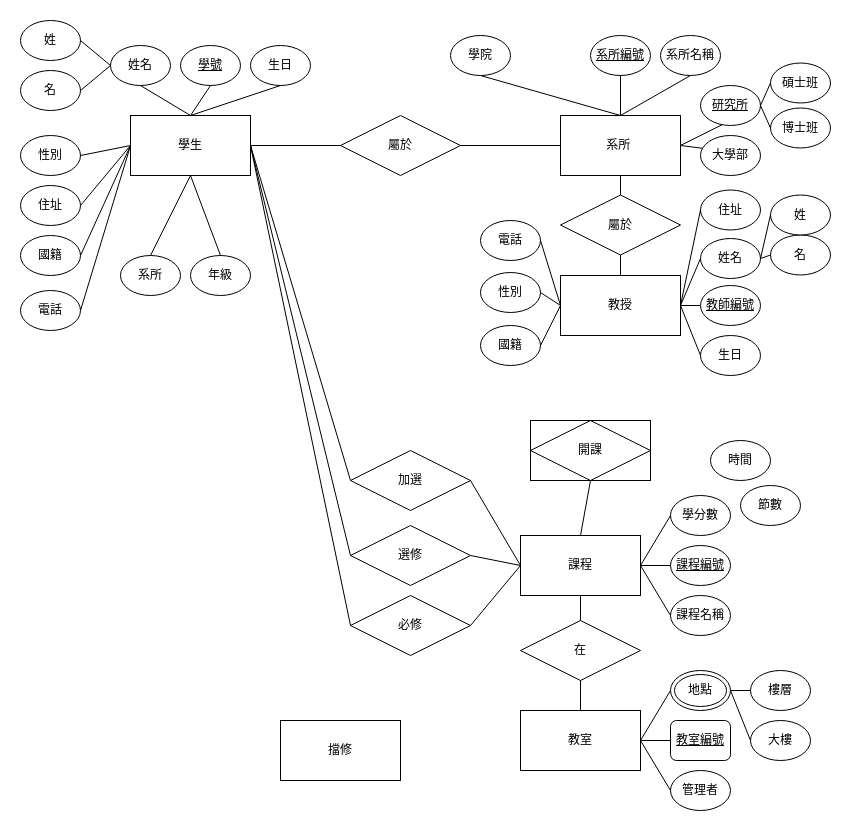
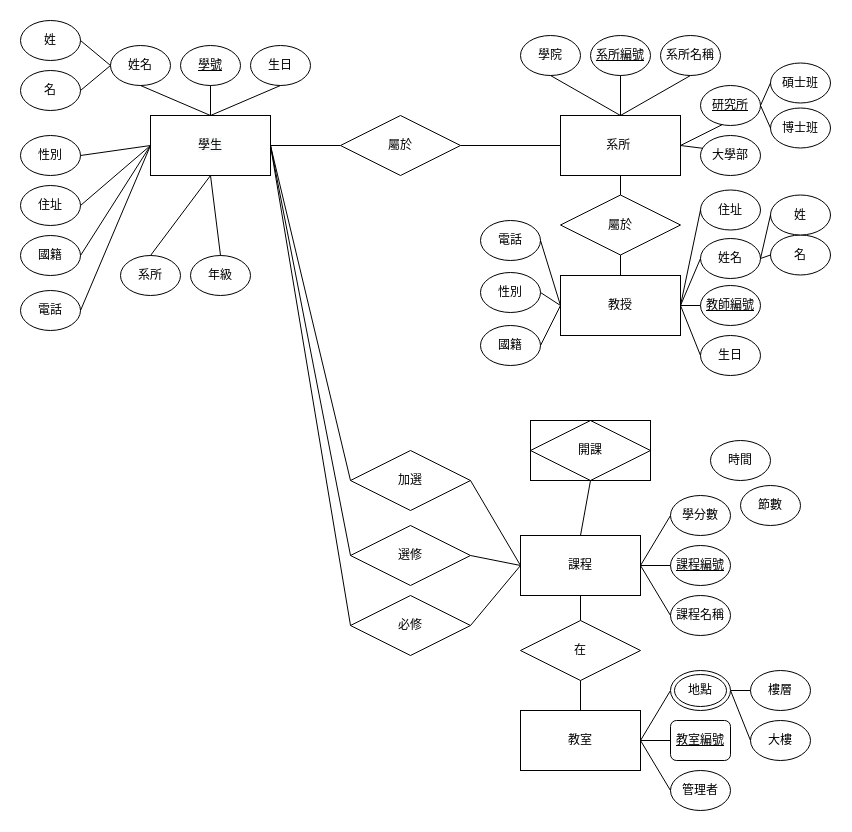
- <mxCell id="8" value="學院" style="ellipse;whiteSpace=wrap;html=1;" vertex="1" parent="1"><mxGeometry x="450" y="35" width="60" height="40" as="geometry" /></mxCell>
+ <mxCell id="8" value="學院" style="ellipse;whiteSpace=wrap;html=1;" vertex="1" parent="1"><mxGeometry x="520" y="35" width="60" height="40" as="geometry" /></mxCell>
- <mxCell id="86" value="&lt;span style=&quot;color: rgb(0, 0, 0); font-family: Helvetica; font-size: 12px; font-style: normal; font-variant-ligatures: normal; font-variant-caps: normal; font-weight: 400; letter-spacing: normal; orphans: 2; text-align: center; text-indent: 0px; text-transform: none; widows: 2; word-spacing: 0px; -webkit-text-stroke-width: 0px; background-color: rgb(248, 249, 250); text-decoration-thickness: initial; text-decoration-style: initial; text-decoration-color: initial; float: none; display: inline !important;&quot;&gt;學生&lt;/span&gt;&lt;br&gt;" style="rounded=0;whiteSpace=wrap;html=1;" vertex="1" parent="1"><mxGeometry x="130" y="115" width="120" height="60" as="geometry" /></mxCell>
+ <mxCell id="86" value="&lt;span style=&quot;color: rgb(0, 0, 0); font-family: Helvetica; font-size: 12px; font-style: normal; font-variant-ligatures: normal; font-variant-caps: normal; font-weight: 400; letter-spacing: normal; orphans: 2; text-align: center; text-indent: 0px; text-transform: none; widows: 2; word-spacing: 0px; -webkit-text-stroke-width: 0px; background-color: rgb(248, 249, 250); text-decoration-thickness: initial; text-decoration-style: initial; text-decoration-color: initial; float: none; display: inline !important;&quot;&gt;學生&lt;/span&gt;&lt;br&gt;" style="rounded=0;whiteSpace=wrap;html=1;" vertex="1" parent="1"><mxGeometry x="150" y="115" width="120" height="60" as="geometry" /></mxCell>
- <mxCell id="59" value="擋修" style="rounded=0;whiteSpace=wrap;html=1;" vertex="1" parent="1"><mxGeometry x="280" y="720" width="120" height="60" as="geometry" /></mxCell>
